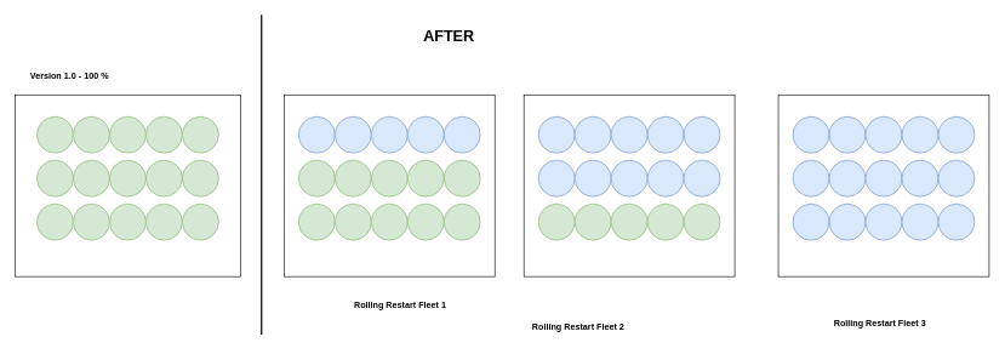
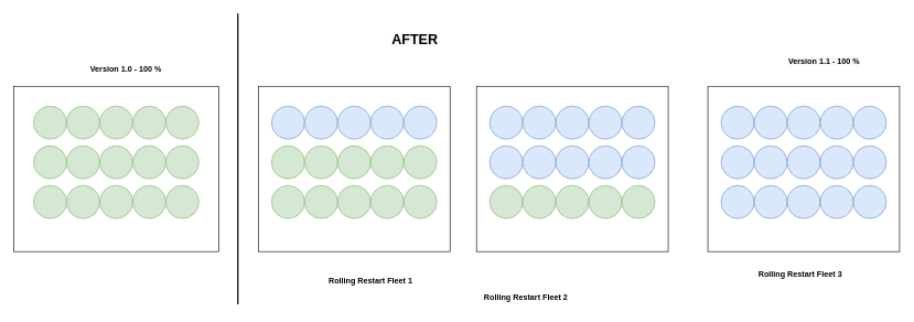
- <mxCell id="51" value="&lt;b style=&quot;color: rgb(0 , 0 , 0) ; font-family: &amp;#34;helvetica&amp;#34; ; font-style: normal ; letter-spacing: normal ; text-align: center ; text-indent: 0px ; text-transform: none ; word-spacing: 0px ; background-color: rgb(248 , 249 , 250)&quot;&gt;&lt;font style=&quot;font-size: 21px&quot;&gt;AFTER&lt;/font&gt;&lt;/b&gt;" style="text;whiteSpace=wrap;html=1;" vertex="1" parent="1"><mxGeometry x="580" y="30" width="90" height="30" as="geometry" /></mxCell>
+ <mxCell id="51" value="&lt;b style=&quot;color: rgb(0 , 0 , 0) ; font-family: &amp;#34;helvetica&amp;#34; ; font-style: normal ; letter-spacing: normal ; text-align: center ; text-indent: 0px ; text-transform: none ; word-spacing: 0px ; background-color: rgb(248 , 249 , 250)&quot;&gt;&lt;font style=&quot;font-size: 21px&quot;&gt;AFTER&lt;/font&gt;&lt;/b&gt;" style="text;whiteSpace=wrap;html=1;" vertex="1" parent="1"><mxGeometry x="590" y="40" width="90" height="30" as="geometry" /></mxCell>
+ <mxCell id="72" value="&lt;b style=&quot;color: rgb(0 , 0 , 0) ; font-family: &amp;#34;helvetica&amp;#34; ; font-size: 12px ; font-style: normal ; letter-spacing: normal ; text-align: center ; text-indent: 0px ; text-transform: none ; word-spacing: 0px ; background-color: rgb(248 , 249 , 250)&quot;&gt;Version 1.1 - 100 %&lt;/b&gt;" style="text;whiteSpace=wrap;html=1;fontSize=21;" vertex="1" parent="1"><mxGeometry x="1190" y="70" width="120" height="40" as="geometry" /></mxCell>
- <mxCell id="71" value="&lt;b style=&quot;font-family: &amp;#34;helvetica&amp;#34;&quot;&gt;Version 1.0 - 100 %&lt;/b&gt;" style="text;html=1;strokeColor=none;fillColor=none;align=center;verticalAlign=middle;whiteSpace=wrap;rounded=0;" vertex="1" parent="1"><mxGeometry x="35" y="90" width="120" height="30" as="geometry" /></mxCell>
+ <mxCell id="71" value="&lt;b style=&quot;font-family: &amp;#34;helvetica&amp;#34;&quot;&gt;Version 1.0 - 100 %&lt;/b&gt;" style="text;html=1;strokeColor=none;fillColor=none;align=center;verticalAlign=middle;whiteSpace=wrap;rounded=0;" vertex="1" parent="1"><mxGeometry x="130" y="90" width="120" height="30" as="geometry" /></mxCell>
- <mxCell id="49" value="&lt;b&gt;Rolling Restart Fleet 1&lt;/b&gt;" style="text;html=1;strokeColor=none;fillColor=none;align=center;verticalAlign=middle;whiteSpace=wrap;rounded=0;" vertex="1" parent="1"><mxGeometry x="480" y="405" width="140" height="30" as="geometry" /></mxCell>
+ <mxCell id="49" value="&lt;b&gt;Rolling Restart Fleet 1&lt;/b&gt;" style="text;html=1;strokeColor=none;fillColor=none;align=center;verticalAlign=middle;whiteSpace=wrap;rounded=0;" vertex="1" parent="1"><mxGeometry x="490" y="410" width="140" height="30" as="geometry" /></mxCell>
- <mxCell id="70" value="&lt;b&gt;Rolling Restart Fleet 3&lt;/b&gt;" style="text;html=1;strokeColor=none;fillColor=none;align=center;verticalAlign=middle;whiteSpace=wrap;rounded=0;" vertex="1" parent="1"><mxGeometry x="1140" y="430" width="140" height="30" as="geometry" /></mxCell>
+ <mxCell id="70" value="&lt;b&gt;Rolling Restart Fleet 3&lt;/b&gt;" style="text;html=1;strokeColor=none;fillColor=none;align=center;verticalAlign=middle;whiteSpace=wrap;rounded=0;" vertex="1" parent="1"><mxGeometry x="1140" y="400" width="140" height="30" as="geometry" /></mxCell>
